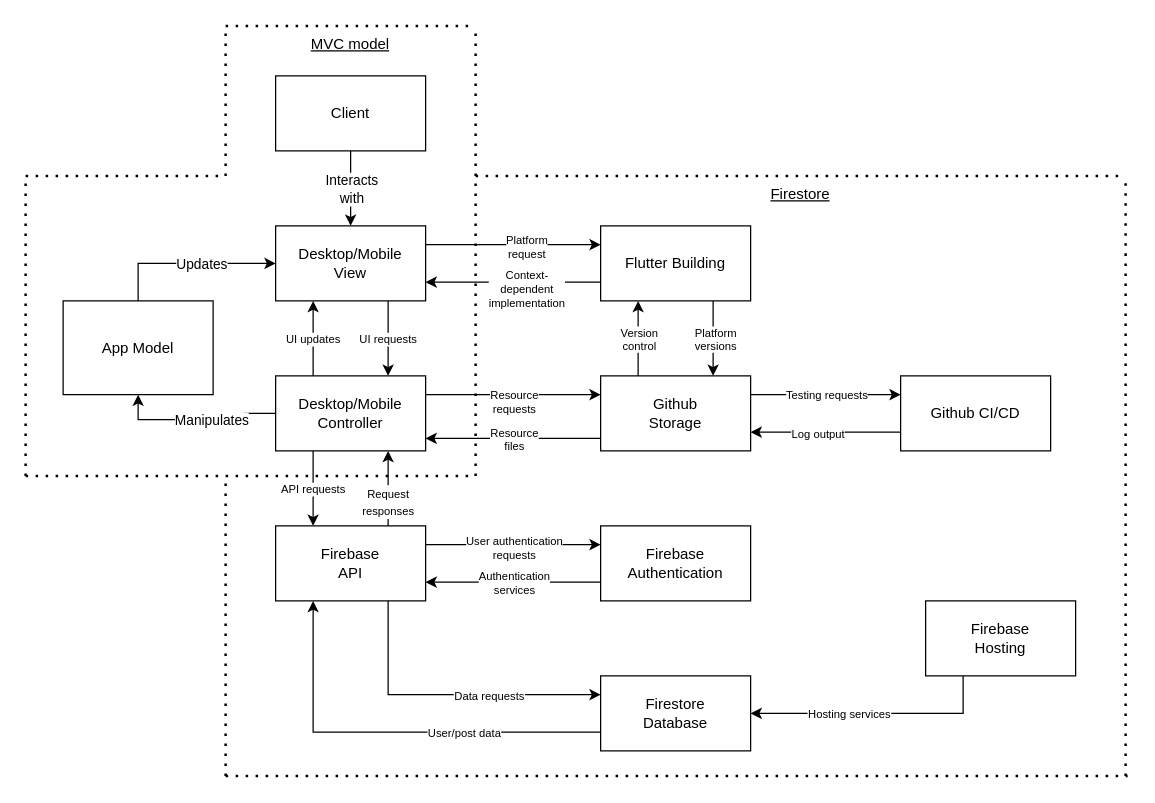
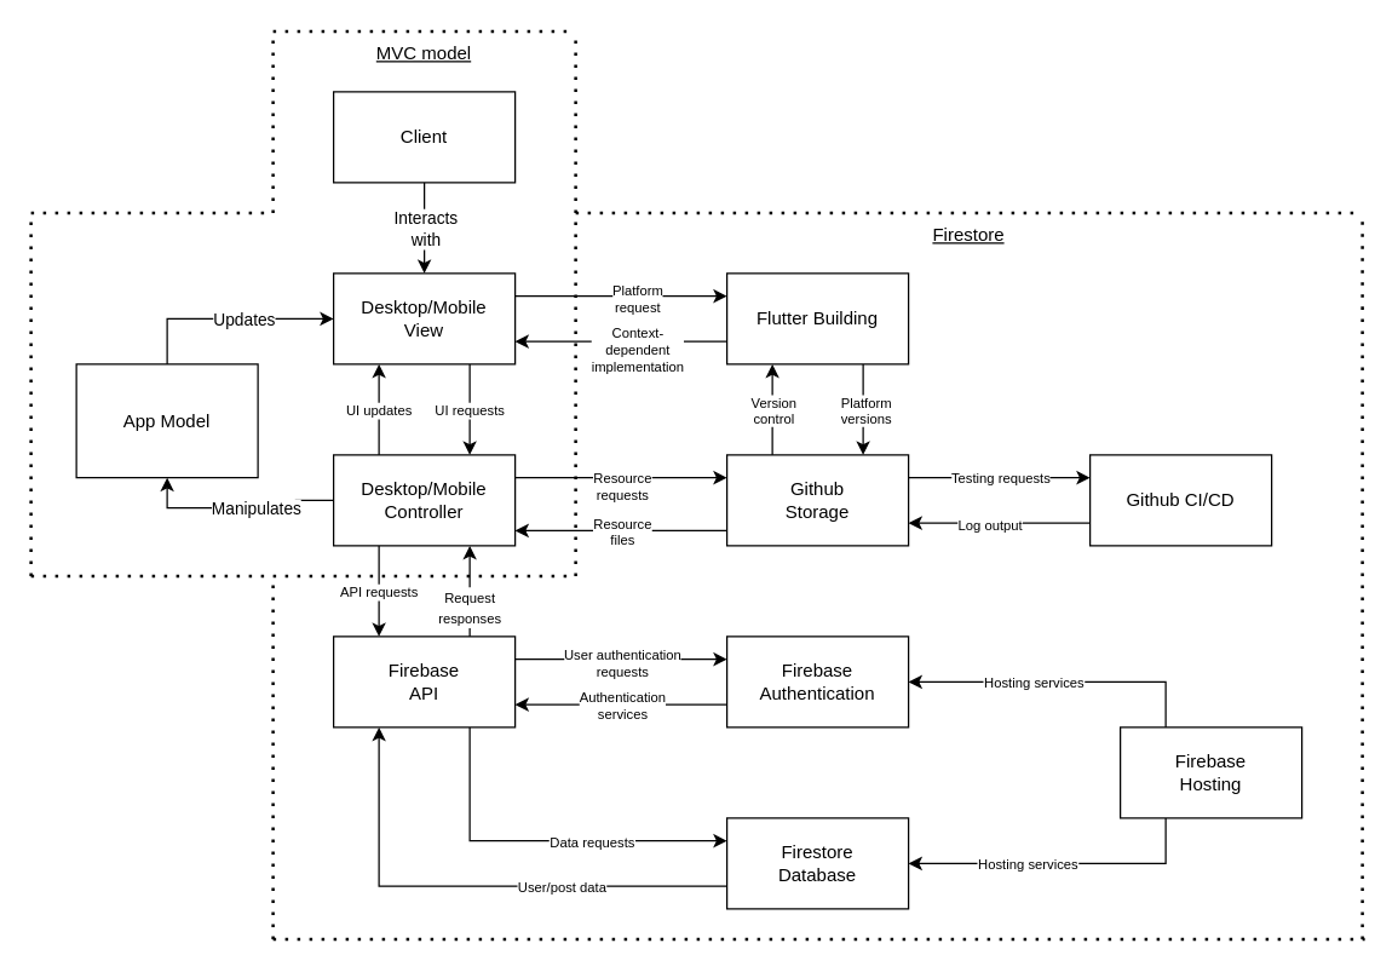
+ <mxCell id="8" style="edgeStyle=orthogonalEdgeStyle;rounded=0;orthogonalLoop=1;jettySize=auto;html=1;exitX=0.25;exitY=0;exitDx=0;exitDy=0;entryX=1;entryY=0.5;entryDx=0;entryDy=0;" edge="1" parent="1" source="12" target="7"><mxGeometry relative="1" as="geometry" /></mxCell>
+ <mxCell id="9" value="Hosting services" style="edgeLabel;html=1;align=center;verticalAlign=middle;resizable=0;points=[];fontSize=9;" vertex="1" connectable="0" parent="8"><mxGeometry x="0.182" y="-2" relative="1" as="geometry"><mxPoint y="2" as="offset" /></mxGeometry></mxCell>
